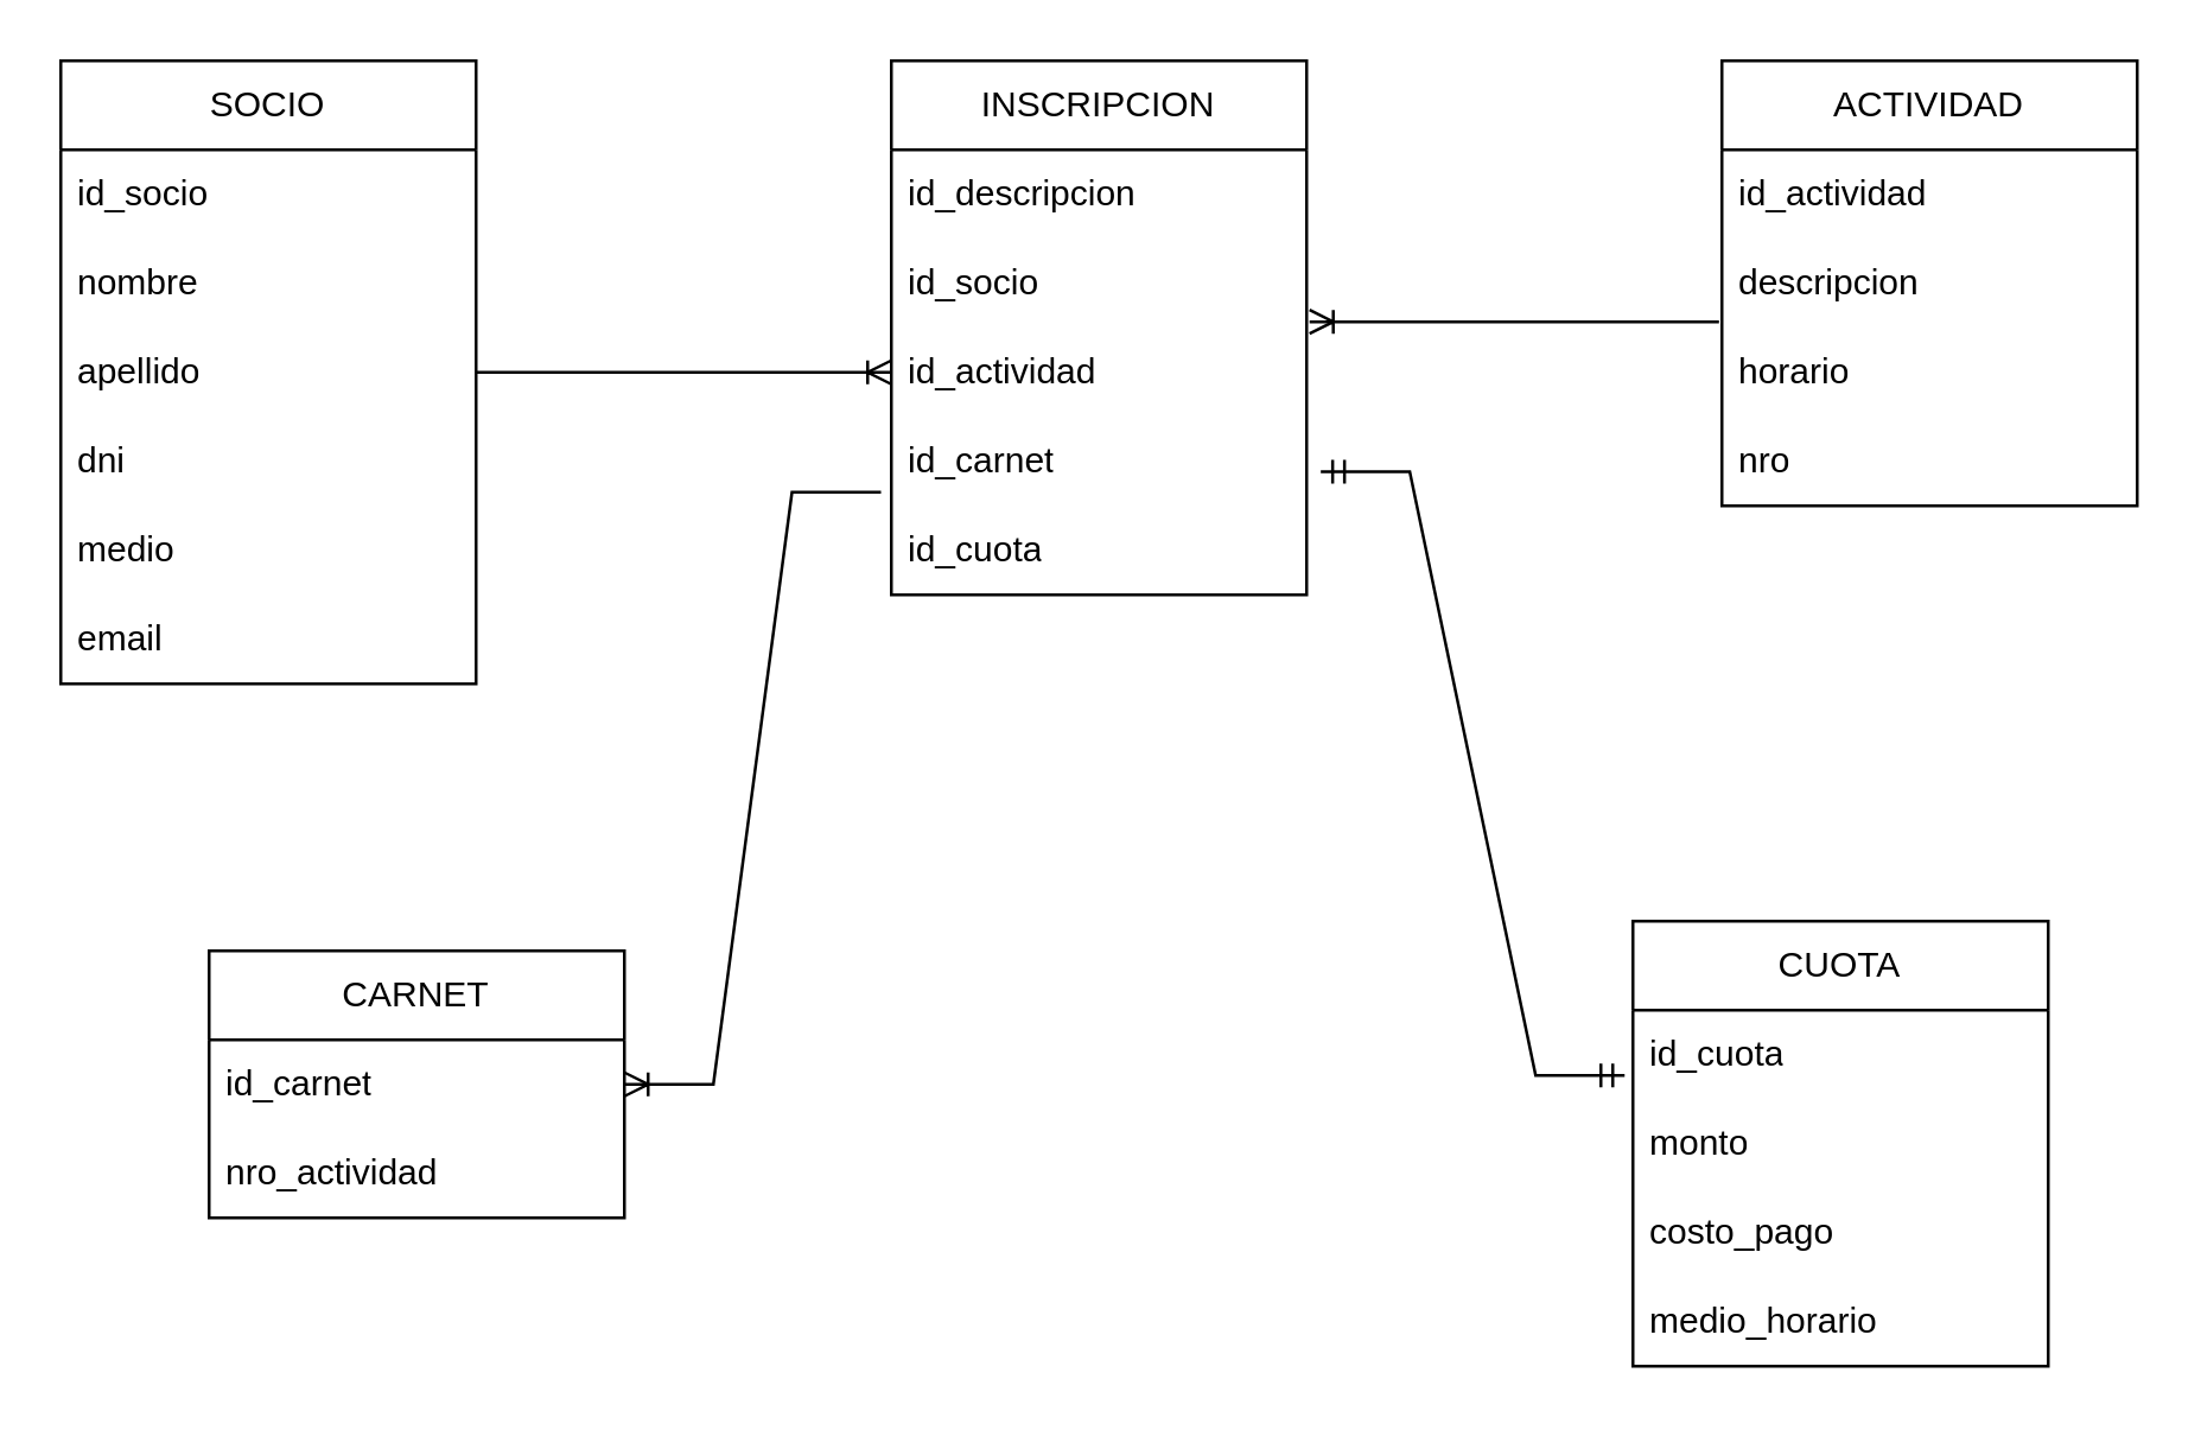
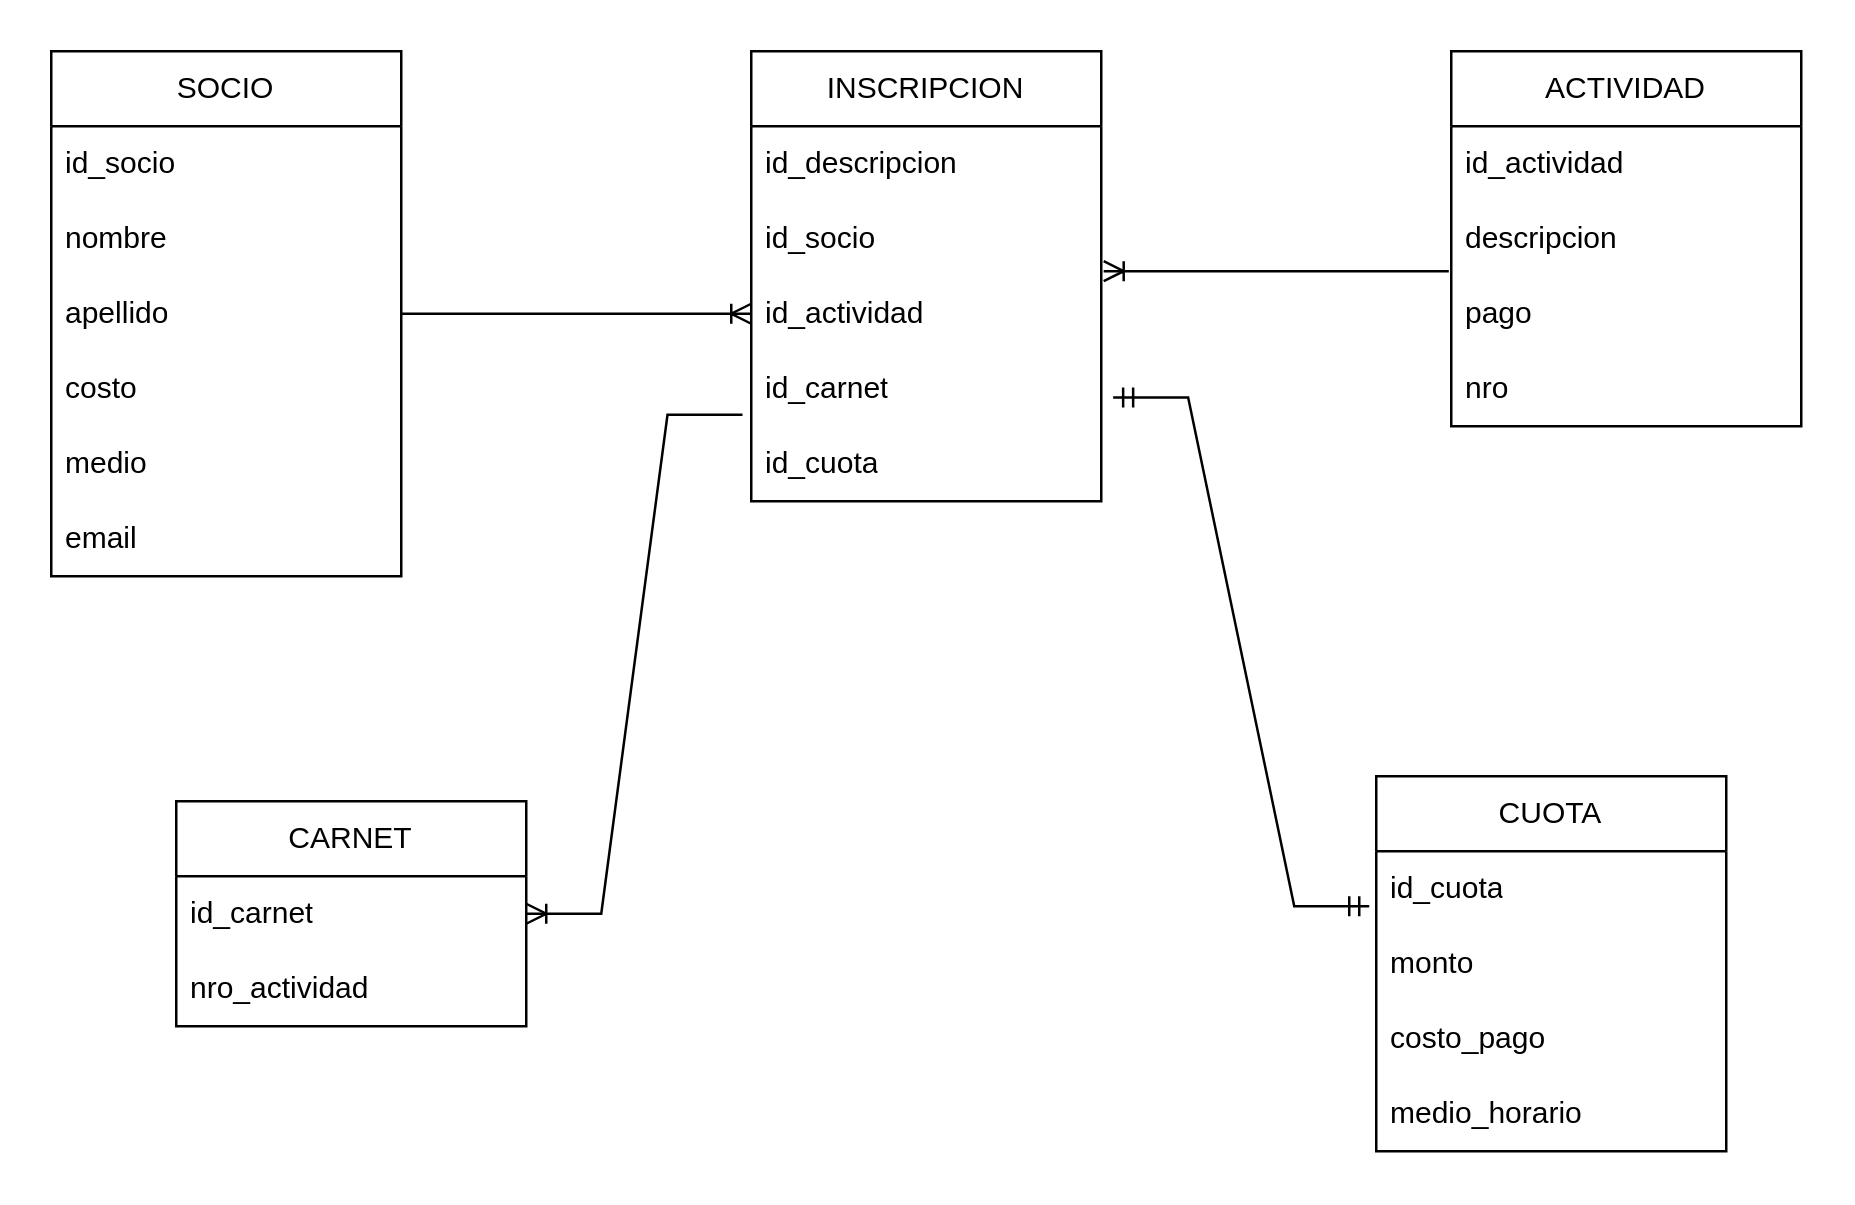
- <mxCell id="12" value="horario" style="text;strokeColor=none;fillColor=none;align=left;verticalAlign=middle;spacingLeft=4;spacingRight=4;overflow=hidden;points=[[0,0.5],[1,0.5]];portConstraint=eastwest;rotatable=0;whiteSpace=wrap;html=1;" vertex="1" parent="9"><mxGeometry y="90" width="140" height="30" as="geometry" /></mxCell>
+ <mxCell id="12" value="pago" style="text;strokeColor=none;fillColor=none;align=left;verticalAlign=middle;spacingLeft=4;spacingRight=4;overflow=hidden;points=[[0,0.5],[1,0.5]];portConstraint=eastwest;rotatable=0;whiteSpace=wrap;html=1;" vertex="1" parent="9"><mxGeometry y="90" width="140" height="30" as="geometry" /></mxCell>
- <mxCell id="6" value="dni" style="text;strokeColor=none;fillColor=none;align=left;verticalAlign=middle;spacingLeft=4;spacingRight=4;overflow=hidden;points=[[0,0.5],[1,0.5]];portConstraint=eastwest;rotatable=0;whiteSpace=wrap;html=1;" vertex="1" parent="2"><mxGeometry y="120" width="140" height="30" as="geometry" /></mxCell>
+ <mxCell id="6" value="costo" style="text;strokeColor=none;fillColor=none;align=left;verticalAlign=middle;spacingLeft=4;spacingRight=4;overflow=hidden;points=[[0,0.5],[1,0.5]];portConstraint=eastwest;rotatable=0;whiteSpace=wrap;html=1;" vertex="1" parent="2"><mxGeometry y="120" width="140" height="30" as="geometry" /></mxCell>
